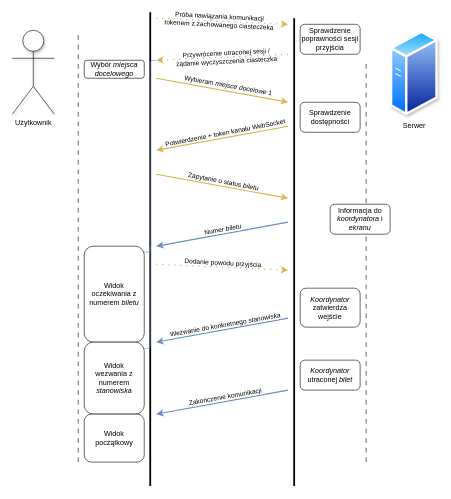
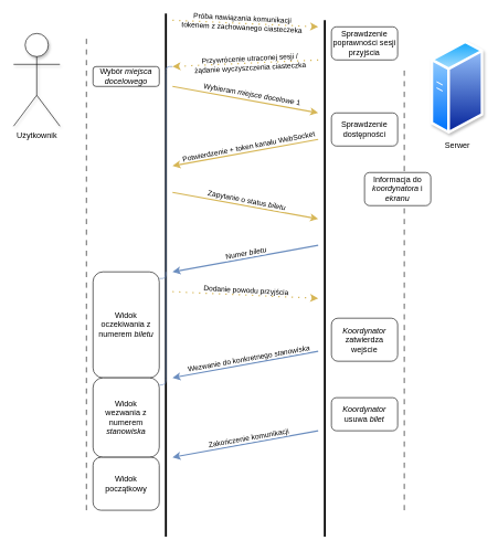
- <mxCell id="3" value="Serwer" style="image;aspect=fixed;perimeter=ellipsePerimeter;html=1;align=center;shadow=1;dashed=0;spacingTop=3;image=img/lib/active_directory/generic_server.svg;" parent="1" vertex="1"><mxGeometry x="650" y="50" width="80" height="142.86" as="geometry" /></mxCell>
+ <mxCell id="3" value="Serwer" style="image;aspect=fixed;perimeter=ellipsePerimeter;html=1;align=center;shadow=1;dashed=0;spacingTop=3;image=img/lib/active_directory/generic_server.svg;" parent="1" vertex="1"><mxGeometry x="650" y="60" width="80" height="142.86" as="geometry" /></mxCell>
- <mxCell id="17" value="Informacja do &lt;i&gt;koordynatora&lt;/i&gt; i &lt;i&gt;ekranu&lt;/i&gt;" style="rounded=1;whiteSpace=wrap;html=1;" parent="1" vertex="1"><mxGeometry x="550" y="340" width="100" height="50" as="geometry" /></mxCell>
+ <mxCell id="17" value="Informacja do &lt;i&gt;koordynatora&lt;/i&gt; i &lt;i&gt;ekranu&lt;/i&gt;" style="rounded=1;whiteSpace=wrap;html=1;" parent="1" vertex="1"><mxGeometry x="550" y="260" width="100" height="50" as="geometry" /></mxCell>
- <mxCell id="26" value="&lt;i&gt;Koordynator&lt;/i&gt; utraconej &lt;i&gt;bilet&lt;/i&gt;" style="rounded=1;whiteSpace=wrap;html=1;" parent="1" vertex="1"><mxGeometry x="500" y="600" width="100" height="50" as="geometry" /></mxCell>
+ <mxCell id="26" value="&lt;i&gt;Koordynator&lt;/i&gt; usuwa &lt;i&gt;bilet&lt;/i&gt;" style="rounded=1;whiteSpace=wrap;html=1;" parent="1" vertex="1"><mxGeometry x="500" y="600" width="100" height="50" as="geometry" /></mxCell>
